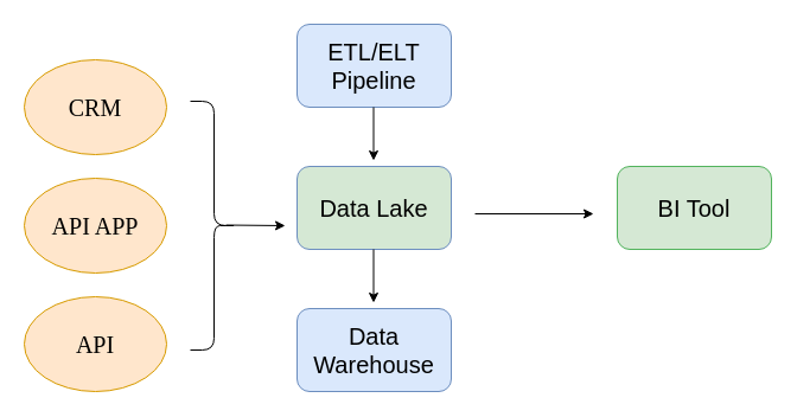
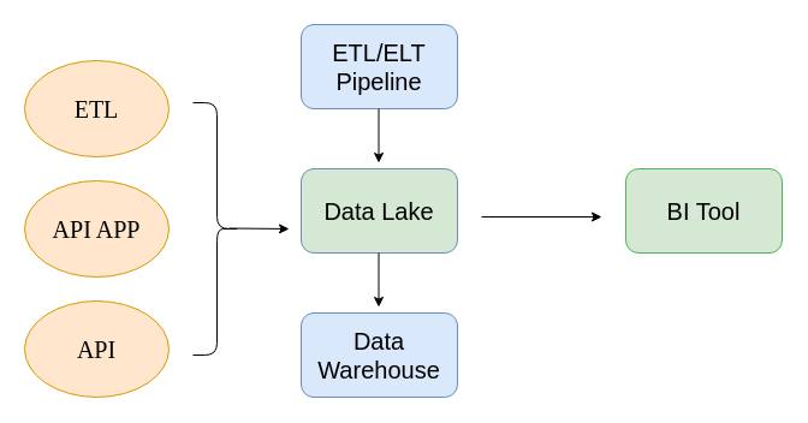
- <mxCell id="2" value="&lt;font style=&quot;font-size: 20px;&quot;&gt;CRM&lt;/font&gt;" style="ellipse;whiteSpace=wrap;html=1;fontFamily=Times New Roman;fillColor=#ffe6cc;strokeColor=#d79b00;" vertex="1" parent="1"><mxGeometry x="20" y="50" width="120" height="80" as="geometry" /></mxCell>
+ <mxCell id="2" value="&lt;font style=&quot;font-size: 20px;&quot;&gt;ETL&lt;/font&gt;" style="ellipse;whiteSpace=wrap;html=1;fontFamily=Times New Roman;fillColor=#ffe6cc;strokeColor=#d79b00;" vertex="1" parent="1"><mxGeometry x="20" y="50" width="120" height="80" as="geometry" /></mxCell>
